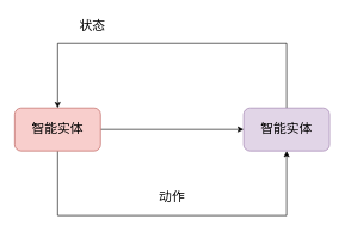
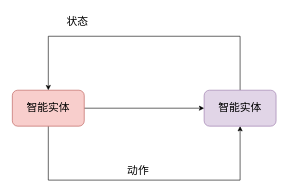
- <mxCell id="8" value="动作" style="text;html=1;strokeColor=none;fillColor=none;align=center;verticalAlign=middle;whiteSpace=wrap;rounded=0;fontSize=18;" vertex="1" parent="1"><mxGeometry x="210" y="260" width="60" height="30" as="geometry" /></mxCell>
+ <mxCell id="8" value="动作" style="text;html=1;strokeColor=none;fillColor=none;align=center;verticalAlign=middle;whiteSpace=wrap;rounded=0;fontSize=18;" vertex="1" parent="1"><mxGeometry x="200" y="270" width="60" height="30" as="geometry" /></mxCell>
